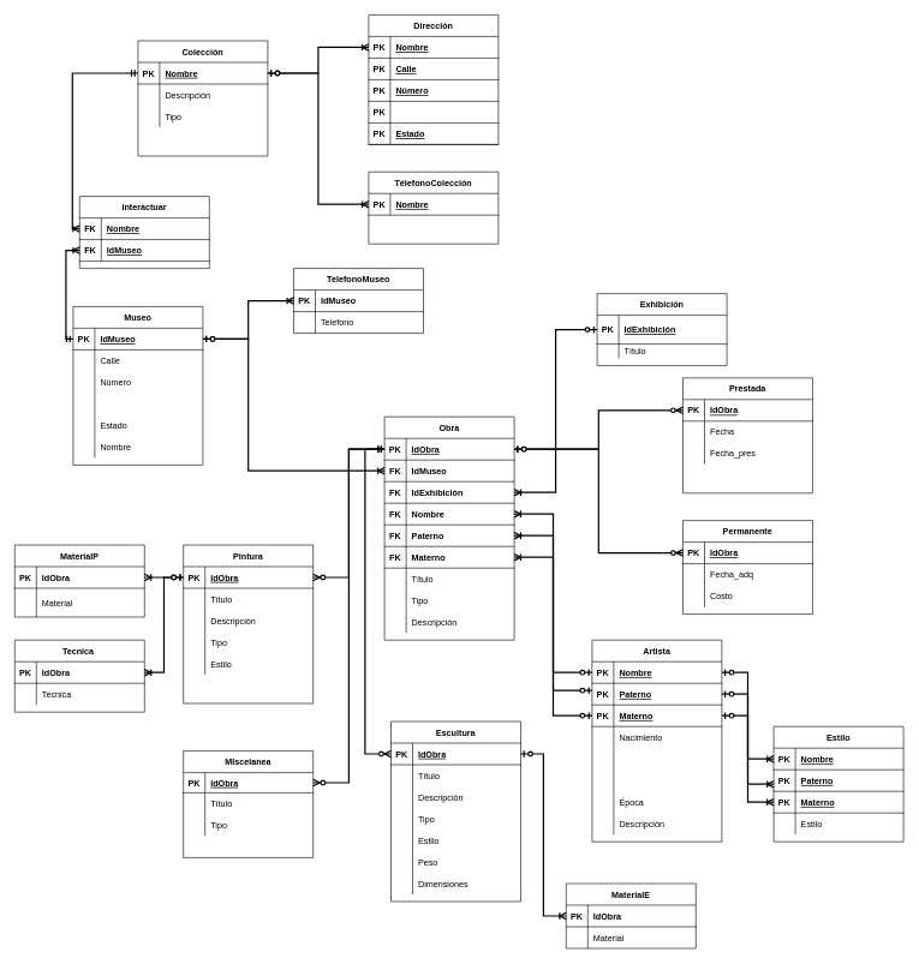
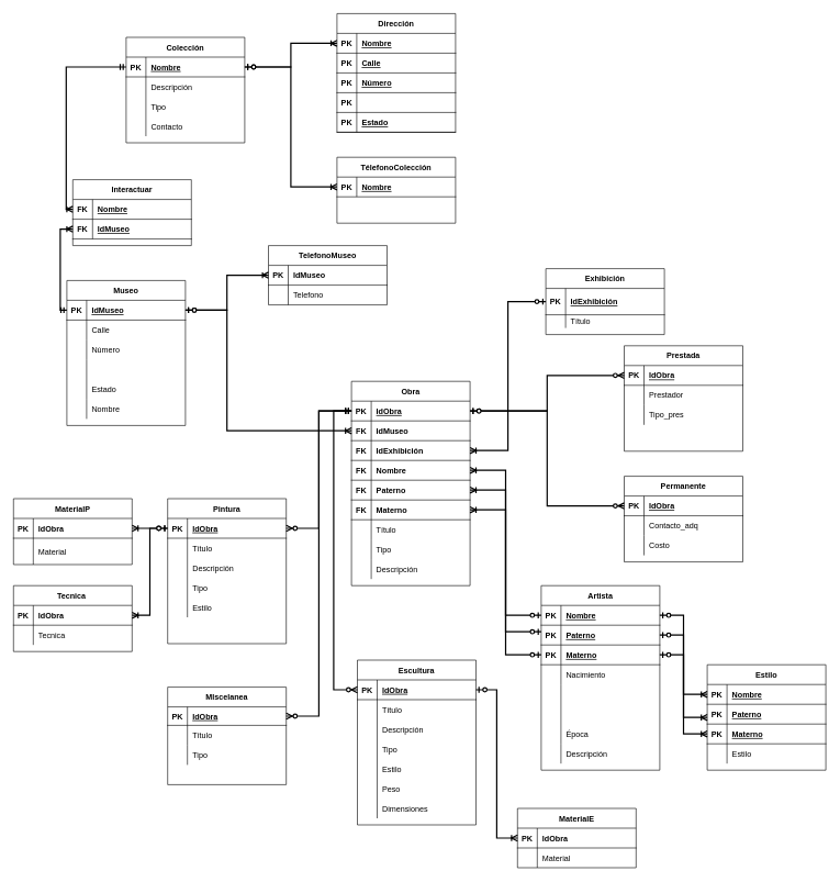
+ <mxCell id="48" value="Contacto" style="shape=partialRectangle;connectable=0;fillColor=none;top=0;left=0;bottom=0;right=0;align=left;spacingLeft=6;overflow=hidden;" parent="46" vertex="1"><mxGeometry x="30" width="150" height="30" as="geometry"><mxRectangle width="150" height="30" as="alternateBounds" /></mxGeometry></mxCell>
- <mxCell id="140" value="Fecha" style="shape=partialRectangle;connectable=0;fillColor=none;top=0;left=0;bottom=0;right=0;align=left;spacingLeft=6;overflow=hidden;" parent="138" vertex="1"><mxGeometry x="30" width="150" height="30" as="geometry"><mxRectangle width="150" height="30" as="alternateBounds" /></mxGeometry></mxCell>
+ <mxCell id="140" value="Prestador" style="shape=partialRectangle;connectable=0;fillColor=none;top=0;left=0;bottom=0;right=0;align=left;spacingLeft=6;overflow=hidden;" parent="138" vertex="1"><mxGeometry x="30" width="150" height="30" as="geometry"><mxRectangle width="150" height="30" as="alternateBounds" /></mxGeometry></mxCell>
- <mxCell id="143" value="Fecha_pres" style="shape=partialRectangle;connectable=0;fillColor=none;top=0;left=0;bottom=0;right=0;align=left;spacingLeft=6;overflow=hidden;" parent="141" vertex="1"><mxGeometry x="30" width="150" height="30" as="geometry"><mxRectangle width="150" height="30" as="alternateBounds" /></mxGeometry></mxCell>
+ <mxCell id="143" value="Tipo_pres" style="shape=partialRectangle;connectable=0;fillColor=none;top=0;left=0;bottom=0;right=0;align=left;spacingLeft=6;overflow=hidden;" parent="141" vertex="1"><mxGeometry x="30" width="150" height="30" as="geometry"><mxRectangle width="150" height="30" as="alternateBounds" /></mxGeometry></mxCell>
- <mxCell id="55" value="Fecha_adq" style="shape=partialRectangle;connectable=0;fillColor=none;top=0;left=0;bottom=0;right=0;align=left;spacingLeft=6;overflow=hidden;" parent="53" vertex="1"><mxGeometry x="30" width="150" height="30" as="geometry"><mxRectangle width="150" height="30" as="alternateBounds" /></mxGeometry></mxCell>
+ <mxCell id="55" value="Contacto_adq" style="shape=partialRectangle;connectable=0;fillColor=none;top=0;left=0;bottom=0;right=0;align=left;spacingLeft=6;overflow=hidden;" parent="53" vertex="1"><mxGeometry x="30" width="150" height="30" as="geometry"><mxRectangle width="150" height="30" as="alternateBounds" /></mxGeometry></mxCell>
